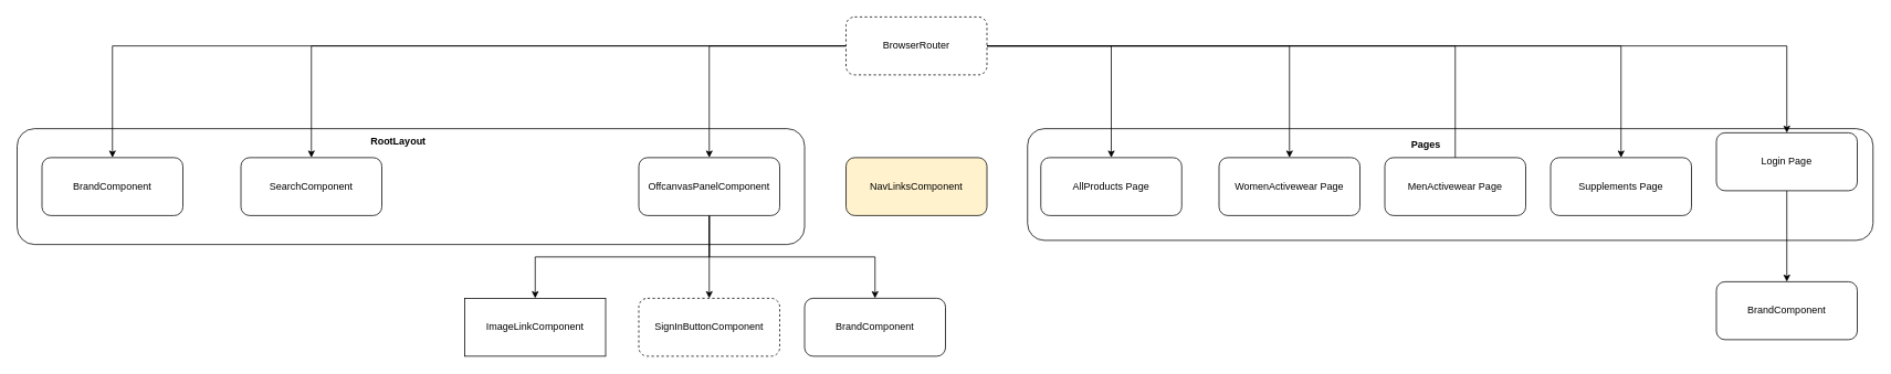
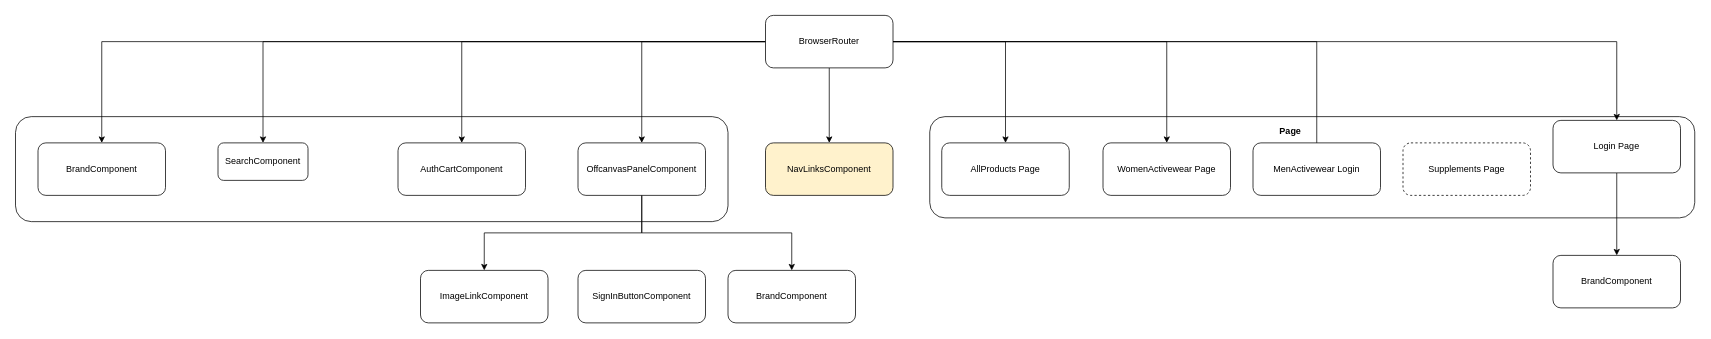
- <mxCell id="14" value="BrowserRouter" style="rounded=1;whiteSpace=wrap;html=1;dashed=1;" vertex="1" parent="1"><mxGeometry x="1020" y="20" width="170" height="70" as="geometry" /></mxCell>
+ <mxCell id="14" value="BrowserRouter" style="rounded=1;whiteSpace=wrap;html=1;" vertex="1" parent="1"><mxGeometry x="1020" y="20" width="170" height="70" as="geometry" /></mxCell>
+ <mxCell id="6" style="edgeStyle=orthogonalEdgeStyle;rounded=0;orthogonalLoop=1;jettySize=auto;html=1;exitX=0;exitY=0.5;exitDx=0;exitDy=0;" edge="1" parent="1" source="14" target="17"><mxGeometry relative="1" as="geometry" /></mxCell>
- <mxCell id="12" style="edgeStyle=orthogonalEdgeStyle;rounded=0;orthogonalLoop=1;jettySize=auto;html=1;" edge="1" parent="1" source="14" target="26"><mxGeometry relative="1" as="geometry" /></mxCell>
+ <mxCell id="8" style="edgeStyle=orthogonalEdgeStyle;rounded=0;orthogonalLoop=1;jettySize=auto;html=1;entryX=0.5;entryY=0;entryDx=0;entryDy=0;" edge="1" parent="1" source="14" target="21"><mxGeometry relative="1" as="geometry" /></mxCell>
- <mxCell id="22" value="RootLayout" style="text;html=1;align=center;verticalAlign=middle;whiteSpace=wrap;rounded=0;fontStyle=1" vertex="1" parent="1"><mxGeometry x="450" y="155" width="60" height="30" as="geometry" /></mxCell>
- <mxCell id="33" value="&lt;b&gt;Pages&lt;/b&gt;" style="text;html=1;align=center;verticalAlign=middle;whiteSpace=wrap;rounded=0;" vertex="1" parent="1"><mxGeometry x="1690" y="160" width="60" height="30" as="geometry" /></mxCell>
+ <mxCell id="33" value="&lt;b&gt;Page&lt;/b&gt;" style="text;html=1;align=center;verticalAlign=middle;whiteSpace=wrap;rounded=0;" vertex="1" parent="1"><mxGeometry x="1690" y="160" width="60" height="30" as="geometry" /></mxCell>
- <mxCell id="16" value="SearchComponent" style="rounded=1;whiteSpace=wrap;html=1;" vertex="1" parent="1"><mxGeometry x="290" y="190" width="170" height="70" as="geometry" /></mxCell>
+ <mxCell id="16" value="SearchComponent" style="rounded=1;whiteSpace=wrap;html=1;" vertex="1" parent="1"><mxGeometry x="290" y="190" width="120" height="50" as="geometry" /></mxCell>
+ <mxCell id="17" value="AuthCartComponent" style="rounded=1;whiteSpace=wrap;html=1;" vertex="1" parent="1"><mxGeometry x="530" y="190" width="170" height="70" as="geometry" /></mxCell>
- <mxCell id="25" value="MenActivewear Page" style="rounded=1;whiteSpace=wrap;html=1;" vertex="1" parent="1"><mxGeometry x="1670" y="190" width="170" height="70" as="geometry" /></mxCell>
+ <mxCell id="25" value="MenActivewear Login" style="rounded=1;whiteSpace=wrap;html=1;" vertex="1" parent="1"><mxGeometry x="1670" y="190" width="170" height="70" as="geometry" /></mxCell>
- <mxCell id="26" value="Supplements Page" style="rounded=1;whiteSpace=wrap;html=1;" vertex="1" parent="1"><mxGeometry x="1870" y="190" width="170" height="70" as="geometry" /></mxCell>
+ <mxCell id="26" value="Supplements Page" style="rounded=1;whiteSpace=wrap;html=1;dashed=1;" vertex="1" parent="1"><mxGeometry x="1870" y="190" width="170" height="70" as="geometry" /></mxCell>
- <mxCell id="18" style="edgeStyle=orthogonalEdgeStyle;rounded=0;orthogonalLoop=1;jettySize=auto;html=1;exitX=0.5;exitY=1;exitDx=0;exitDy=0;entryX=0.5;entryY=0;entryDx=0;entryDy=0;" edge="1" parent="1" source="20" target="30"><mxGeometry relative="1" as="geometry" /></mxCell>
- <mxCell id="29" value="ImageLinkComponent" style="whiteSpace=wrap;html=1;rounded=0;" vertex="1" parent="1"><mxGeometry x="560" y="360" width="170" height="70" as="geometry" /></mxCell>
+ <mxCell id="29" value="ImageLinkComponent" style="rounded=1;whiteSpace=wrap;html=1;" vertex="1" parent="1"><mxGeometry x="560" y="360" width="170" height="70" as="geometry" /></mxCell>
- <mxCell id="30" value="SignInButtonComponent" style="rounded=1;whiteSpace=wrap;html=1;dashed=1;" vertex="1" parent="1"><mxGeometry x="770" y="360" width="170" height="70" as="geometry" /></mxCell>
+ <mxCell id="30" value="SignInButtonComponent" style="rounded=1;whiteSpace=wrap;html=1;" vertex="1" parent="1"><mxGeometry x="770" y="360" width="170" height="70" as="geometry" /></mxCell>
